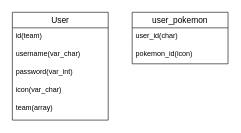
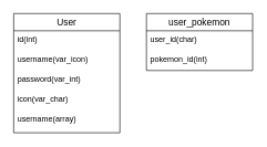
- <mxCell id="3" value="id(team)" style="text;strokeColor=none;fillColor=none;spacingLeft=4;spacingRight=4;overflow=hidden;rotatable=0;points=[[0,0.5],[1,0.5]];portConstraint=eastwest;fontSize=12;" vertex="1" parent="2"><mxGeometry y="26" width="160" height="30" as="geometry" /></mxCell>
+ <mxCell id="3" value="id(int)" style="text;strokeColor=none;fillColor=none;spacingLeft=4;spacingRight=4;overflow=hidden;rotatable=0;points=[[0,0.5],[1,0.5]];portConstraint=eastwest;fontSize=12;" vertex="1" parent="2"><mxGeometry y="26" width="160" height="30" as="geometry" /></mxCell>
- <mxCell id="4" value="username(var_char)" style="text;strokeColor=none;fillColor=none;spacingLeft=4;spacingRight=4;overflow=hidden;rotatable=0;points=[[0,0.5],[1,0.5]];portConstraint=eastwest;fontSize=12;" vertex="1" parent="2"><mxGeometry y="56" width="160" height="30" as="geometry" /></mxCell>
+ <mxCell id="4" value="username(var_icon)" style="text;strokeColor=none;fillColor=none;spacingLeft=4;spacingRight=4;overflow=hidden;rotatable=0;points=[[0,0.5],[1,0.5]];portConstraint=eastwest;fontSize=12;" vertex="1" parent="2"><mxGeometry y="56" width="160" height="30" as="geometry" /></mxCell>
- <mxCell id="10" value="pokemon_id(icon)" style="text;strokeColor=none;fillColor=none;spacingLeft=4;spacingRight=4;overflow=hidden;rotatable=0;points=[[0,0.5],[1,0.5]];portConstraint=eastwest;fontSize=12;" vertex="1" parent="8"><mxGeometry y="56" width="160" height="30" as="geometry" /></mxCell>
+ <mxCell id="10" value="pokemon_id(int)" style="text;strokeColor=none;fillColor=none;spacingLeft=4;spacingRight=4;overflow=hidden;rotatable=0;points=[[0,0.5],[1,0.5]];portConstraint=eastwest;fontSize=12;" vertex="1" parent="8"><mxGeometry y="56" width="160" height="30" as="geometry" /></mxCell>
- <mxCell id="7" value="team(array)" style="text;strokeColor=none;fillColor=none;spacingLeft=4;spacingRight=4;overflow=hidden;rotatable=0;points=[[0,0.5],[1,0.5]];portConstraint=eastwest;fontSize=12;" vertex="1" parent="2"><mxGeometry y="146" width="160" height="34" as="geometry" /></mxCell>
+ <mxCell id="7" value="username(array)" style="text;strokeColor=none;fillColor=none;spacingLeft=4;spacingRight=4;overflow=hidden;rotatable=0;points=[[0,0.5],[1,0.5]];portConstraint=eastwest;fontSize=12;" vertex="1" parent="2"><mxGeometry y="146" width="160" height="34" as="geometry" /></mxCell>
